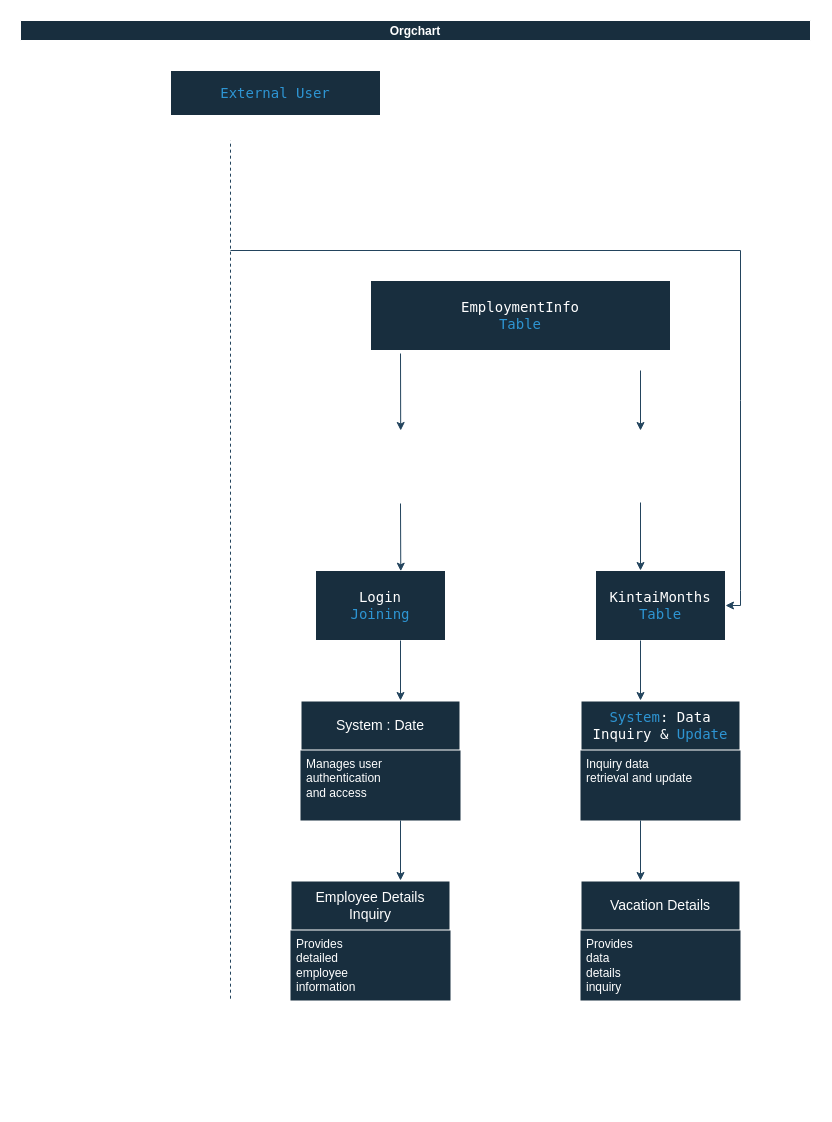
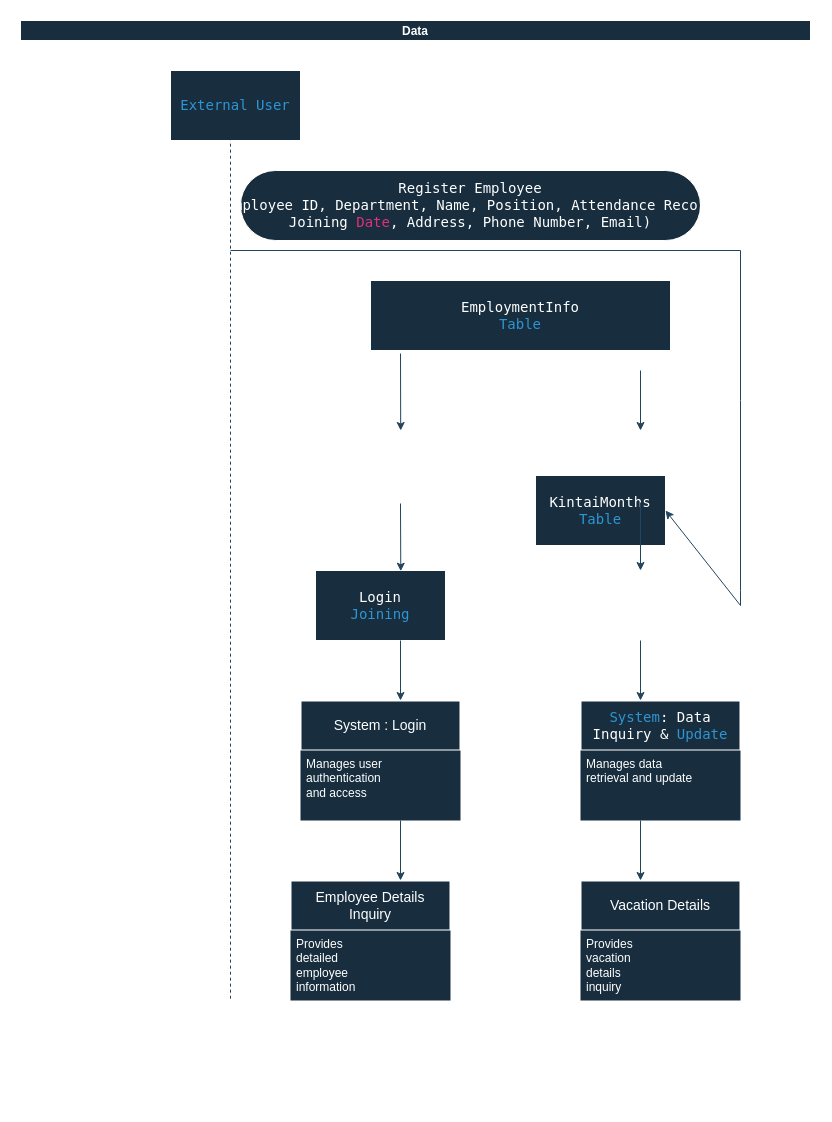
- <mxCell id="2" value="Orgchart" style="swimlane;startSize=20;horizontal=1;containerType=tree;newEdgeStyle={&quot;edgeStyle&quot;:&quot;elbowEdgeStyle&quot;,&quot;startArrow&quot;:&quot;none&quot;,&quot;endArrow&quot;:&quot;none&quot;};strokeColor=#FFFFFF;fontColor=#FFFFFF;fillColor=#182E3E;" vertex="1" parent="1"><mxGeometry x="20" y="20" width="790" height="1080" as="geometry" /></mxCell>
+ <mxCell id="2" value="Data" style="swimlane;startSize=20;horizontal=1;containerType=tree;newEdgeStyle={&quot;edgeStyle&quot;:&quot;elbowEdgeStyle&quot;,&quot;startArrow&quot;:&quot;none&quot;,&quot;endArrow&quot;:&quot;none&quot;};strokeColor=#FFFFFF;fontColor=#FFFFFF;fillColor=#182E3E;" vertex="1" parent="1"><mxGeometry x="20" y="20" width="790" height="1080" as="geometry" /></mxCell>
- <mxCell id="7" value="&lt;span style=&quot;font-family: &amp;quot;Söhne Mono&amp;quot;, Monaco, &amp;quot;Andale Mono&amp;quot;, &amp;quot;Ubuntu Mono&amp;quot;, monospace; font-size: 14px; text-align: left; white-space: pre;&quot;&gt; &lt;/span&gt;&lt;span style=&quot;border: 0px solid rgb(227, 227, 227); box-sizing: border-box; --tw-border-spacing-x: 0; --tw-border-spacing-y: 0; --tw-translate-x: 0; --tw-translate-y: 0; --tw-rotate: 0; --tw-skew-x: 0; --tw-skew-y: 0; --tw-scale-x: 1; --tw-scale-y: 1; --tw-pan-x: ; --tw-pan-y: ; --tw-pinch-zoom: ; --tw-scroll-snap-strictness: proximity; --tw-gradient-from-position: ; --tw-gradient-via-position: ; --tw-gradient-to-position: ; --tw-ordinal: ; --tw-slashed-zero: ; --tw-numeric-figure: ; --tw-numeric-spacing: ; --tw-numeric-fraction: ; --tw-ring-inset: ; --tw-ring-offset-width: 0px; --tw-ring-offset-color: #fff; --tw-ring-color: rgba(69,89,164,.5); --tw-ring-offset-shadow: 0 0 transparent; --tw-ring-shadow: 0 0 transparent; --tw-shadow: 0 0 transparent; --tw-shadow-colored: 0 0 transparent; --tw-blur: ; --tw-brightness: ; --tw-contrast: ; --tw-grayscale: ; --tw-hue-rotate: ; --tw-invert: ; --tw-saturate: ; --tw-sepia: ; --tw-drop-shadow: ; --tw-backdrop-blur: ; --tw-backdrop-brightness: ; --tw-backdrop-contrast: ; --tw-backdrop-grayscale: ; --tw-backdrop-hue-rotate: ; --tw-backdrop-invert: ; --tw-backdrop-opacity: ; --tw-backdrop-saturate: ; --tw-backdrop-sepia: ; --tw-contain-size: ; --tw-contain-layout: ; --tw-contain-paint: ; --tw-contain-style: ; color: rgb(46, 149, 211); font-family: &amp;quot;Söhne Mono&amp;quot;, Monaco, &amp;quot;Andale Mono&amp;quot;, &amp;quot;Ubuntu Mono&amp;quot;, monospace; font-size: 14px; text-align: left; white-space: pre;&quot; class=&quot;hljs-keyword&quot;&gt;External&lt;/span&gt;&lt;span style=&quot;font-family: &amp;quot;Söhne Mono&amp;quot;, Monaco, &amp;quot;Andale Mono&amp;quot;, &amp;quot;Ubuntu Mono&amp;quot;, monospace; font-size: 14px; text-align: left; white-space: pre;&quot;&gt; &lt;/span&gt;&lt;span style=&quot;border: 0px solid rgb(227, 227, 227); box-sizing: border-box; --tw-border-spacing-x: 0; --tw-border-spacing-y: 0; --tw-translate-x: 0; --tw-translate-y: 0; --tw-rotate: 0; --tw-skew-x: 0; --tw-skew-y: 0; --tw-scale-x: 1; --tw-scale-y: 1; --tw-pan-x: ; --tw-pan-y: ; --tw-pinch-zoom: ; --tw-scroll-snap-strictness: proximity; --tw-gradient-from-position: ; --tw-gradient-via-position: ; --tw-gradient-to-position: ; --tw-ordinal: ; --tw-slashed-zero: ; --tw-numeric-figure: ; --tw-numeric-spacing: ; --tw-numeric-fraction: ; --tw-ring-inset: ; --tw-ring-offset-width: 0px; --tw-ring-offset-color: #fff; --tw-ring-color: rgba(69,89,164,.5); --tw-ring-offset-shadow: 0 0 transparent; --tw-ring-shadow: 0 0 transparent; --tw-shadow: 0 0 transparent; --tw-shadow-colored: 0 0 transparent; --tw-blur: ; --tw-brightness: ; --tw-contrast: ; --tw-grayscale: ; --tw-hue-rotate: ; --tw-invert: ; --tw-saturate: ; --tw-sepia: ; --tw-drop-shadow: ; --tw-backdrop-blur: ; --tw-backdrop-brightness: ; --tw-backdrop-contrast: ; --tw-backdrop-grayscale: ; --tw-backdrop-hue-rotate: ; --tw-backdrop-invert: ; --tw-backdrop-opacity: ; --tw-backdrop-saturate: ; --tw-backdrop-sepia: ; --tw-contain-size: ; --tw-contain-layout: ; --tw-contain-paint: ; --tw-contain-style: ; color: rgb(46, 149, 211); font-family: &amp;quot;Söhne Mono&amp;quot;, Monaco, &amp;quot;Andale Mono&amp;quot;, &amp;quot;Ubuntu Mono&amp;quot;, monospace; font-size: 14px; text-align: left; white-space: pre;&quot; class=&quot;hljs-keyword&quot;&gt;User&lt;/span&gt;&lt;span style=&quot;font-family: &amp;quot;Söhne Mono&amp;quot;, Monaco, &amp;quot;Andale Mono&amp;quot;, &amp;quot;Ubuntu Mono&amp;quot;, monospace; font-size: 14px; text-align: left; white-space: pre;&quot;&gt; &lt;/span&gt;" style="whiteSpace=wrap;html=1;align=center;treeFolding=1;treeMoving=1;newEdgeStyle={&quot;edgeStyle&quot;:&quot;elbowEdgeStyle&quot;,&quot;startArrow&quot;:&quot;none&quot;,&quot;endArrow&quot;:&quot;none&quot;};strokeColor=#FFFFFF;fontColor=#FFFFFF;fillColor=#182E3E;" vertex="1" parent="2"><mxGeometry x="150" y="50" width="210" height="45" as="geometry" /></mxCell>
+ <mxCell id="7" value="&lt;span style=&quot;font-family: &amp;quot;Söhne Mono&amp;quot;, Monaco, &amp;quot;Andale Mono&amp;quot;, &amp;quot;Ubuntu Mono&amp;quot;, monospace; font-size: 14px; text-align: left; white-space: pre;&quot;&gt; &lt;/span&gt;&lt;span style=&quot;border: 0px solid rgb(227, 227, 227); box-sizing: border-box; --tw-border-spacing-x: 0; --tw-border-spacing-y: 0; --tw-translate-x: 0; --tw-translate-y: 0; --tw-rotate: 0; --tw-skew-x: 0; --tw-skew-y: 0; --tw-scale-x: 1; --tw-scale-y: 1; --tw-pan-x: ; --tw-pan-y: ; --tw-pinch-zoom: ; --tw-scroll-snap-strictness: proximity; --tw-gradient-from-position: ; --tw-gradient-via-position: ; --tw-gradient-to-position: ; --tw-ordinal: ; --tw-slashed-zero: ; --tw-numeric-figure: ; --tw-numeric-spacing: ; --tw-numeric-fraction: ; --tw-ring-inset: ; --tw-ring-offset-width: 0px; --tw-ring-offset-color: #fff; --tw-ring-color: rgba(69,89,164,.5); --tw-ring-offset-shadow: 0 0 transparent; --tw-ring-shadow: 0 0 transparent; --tw-shadow: 0 0 transparent; --tw-shadow-colored: 0 0 transparent; --tw-blur: ; --tw-brightness: ; --tw-contrast: ; --tw-grayscale: ; --tw-hue-rotate: ; --tw-invert: ; --tw-saturate: ; --tw-sepia: ; --tw-drop-shadow: ; --tw-backdrop-blur: ; --tw-backdrop-brightness: ; --tw-backdrop-contrast: ; --tw-backdrop-grayscale: ; --tw-backdrop-hue-rotate: ; --tw-backdrop-invert: ; --tw-backdrop-opacity: ; --tw-backdrop-saturate: ; --tw-backdrop-sepia: ; --tw-contain-size: ; --tw-contain-layout: ; --tw-contain-paint: ; --tw-contain-style: ; color: rgb(46, 149, 211); font-family: &amp;quot;Söhne Mono&amp;quot;, Monaco, &amp;quot;Andale Mono&amp;quot;, &amp;quot;Ubuntu Mono&amp;quot;, monospace; font-size: 14px; text-align: left; white-space: pre;&quot; class=&quot;hljs-keyword&quot;&gt;External&lt;/span&gt;&lt;span style=&quot;font-family: &amp;quot;Söhne Mono&amp;quot;, Monaco, &amp;quot;Andale Mono&amp;quot;, &amp;quot;Ubuntu Mono&amp;quot;, monospace; font-size: 14px; text-align: left; white-space: pre;&quot;&gt; &lt;/span&gt;&lt;span style=&quot;border: 0px solid rgb(227, 227, 227); box-sizing: border-box; --tw-border-spacing-x: 0; --tw-border-spacing-y: 0; --tw-translate-x: 0; --tw-translate-y: 0; --tw-rotate: 0; --tw-skew-x: 0; --tw-skew-y: 0; --tw-scale-x: 1; --tw-scale-y: 1; --tw-pan-x: ; --tw-pan-y: ; --tw-pinch-zoom: ; --tw-scroll-snap-strictness: proximity; --tw-gradient-from-position: ; --tw-gradient-via-position: ; --tw-gradient-to-position: ; --tw-ordinal: ; --tw-slashed-zero: ; --tw-numeric-figure: ; --tw-numeric-spacing: ; --tw-numeric-fraction: ; --tw-ring-inset: ; --tw-ring-offset-width: 0px; --tw-ring-offset-color: #fff; --tw-ring-color: rgba(69,89,164,.5); --tw-ring-offset-shadow: 0 0 transparent; --tw-ring-shadow: 0 0 transparent; --tw-shadow: 0 0 transparent; --tw-shadow-colored: 0 0 transparent; --tw-blur: ; --tw-brightness: ; --tw-contrast: ; --tw-grayscale: ; --tw-hue-rotate: ; --tw-invert: ; --tw-saturate: ; --tw-sepia: ; --tw-drop-shadow: ; --tw-backdrop-blur: ; --tw-backdrop-brightness: ; --tw-backdrop-contrast: ; --tw-backdrop-grayscale: ; --tw-backdrop-hue-rotate: ; --tw-backdrop-invert: ; --tw-backdrop-opacity: ; --tw-backdrop-saturate: ; --tw-backdrop-sepia: ; --tw-contain-size: ; --tw-contain-layout: ; --tw-contain-paint: ; --tw-contain-style: ; color: rgb(46, 149, 211); font-family: &amp;quot;Söhne Mono&amp;quot;, Monaco, &amp;quot;Andale Mono&amp;quot;, &amp;quot;Ubuntu Mono&amp;quot;, monospace; font-size: 14px; text-align: left; white-space: pre;&quot; class=&quot;hljs-keyword&quot;&gt;User&lt;/span&gt;&lt;span style=&quot;font-family: &amp;quot;Söhne Mono&amp;quot;, Monaco, &amp;quot;Andale Mono&amp;quot;, &amp;quot;Ubuntu Mono&amp;quot;, monospace; font-size: 14px; text-align: left; white-space: pre;&quot;&gt; &lt;/span&gt;" style="whiteSpace=wrap;html=1;align=center;treeFolding=1;treeMoving=1;newEdgeStyle={&quot;edgeStyle&quot;:&quot;elbowEdgeStyle&quot;,&quot;startArrow&quot;:&quot;none&quot;,&quot;endArrow&quot;:&quot;none&quot;};strokeColor=#FFFFFF;fontColor=#FFFFFF;fillColor=#182E3E;" vertex="1" parent="2"><mxGeometry x="150" y="50" width="130" height="70" as="geometry" /></mxCell>
+ <mxCell id="4" value="&lt;span style=&quot;font-family: &amp;quot;Söhne Mono&amp;quot;, Monaco, &amp;quot;Andale Mono&amp;quot;, &amp;quot;Ubuntu Mono&amp;quot;, monospace; font-size: 14px; text-align: left; white-space: pre;&quot;&gt;Register Employee&lt;br&gt;&lt;/span&gt;&lt;span style=&quot;font-family: &amp;quot;Söhne Mono&amp;quot;, Monaco, &amp;quot;Andale Mono&amp;quot;, &amp;quot;Ubuntu Mono&amp;quot;, monospace; font-size: 14px; text-align: left; white-space: pre;&quot;&gt;(Employee ID, Department, Name, Position, Attendance Record,&lt;br&gt;&lt;/span&gt;&lt;span style=&quot;font-family: &amp;quot;Söhne Mono&amp;quot;, Monaco, &amp;quot;Andale Mono&amp;quot;, &amp;quot;Ubuntu Mono&amp;quot;, monospace; font-size: 14px; text-align: left; white-space: pre;&quot;&gt;Joining &lt;/span&gt;&lt;span style=&quot;border: 0px solid rgb(227, 227, 227); box-sizing: border-box; --tw-border-spacing-x: 0; --tw-border-spacing-y: 0; --tw-translate-x: 0; --tw-translate-y: 0; --tw-rotate: 0; --tw-skew-x: 0; --tw-skew-y: 0; --tw-scale-x: 1; --tw-scale-y: 1; --tw-pan-x: ; --tw-pan-y: ; --tw-pinch-zoom: ; --tw-scroll-snap-strictness: proximity; --tw-gradient-from-position: ; --tw-gradient-via-position: ; --tw-gradient-to-position: ; --tw-ordinal: ; --tw-slashed-zero: ; --tw-numeric-figure: ; --tw-numeric-spacing: ; --tw-numeric-fraction: ; --tw-ring-inset: ; --tw-ring-offset-width: 0px; --tw-ring-offset-color: #fff; --tw-ring-color: rgba(69,89,164,.5); --tw-ring-offset-shadow: 0 0 transparent; --tw-ring-shadow: 0 0 transparent; --tw-shadow: 0 0 transparent; --tw-shadow-colored: 0 0 transparent; --tw-blur: ; --tw-brightness: ; --tw-contrast: ; --tw-grayscale: ; --tw-hue-rotate: ; --tw-invert: ; --tw-saturate: ; --tw-sepia: ; --tw-drop-shadow: ; --tw-backdrop-blur: ; --tw-backdrop-brightness: ; --tw-backdrop-contrast: ; --tw-backdrop-grayscale: ; --tw-backdrop-hue-rotate: ; --tw-backdrop-invert: ; --tw-backdrop-opacity: ; --tw-backdrop-saturate: ; --tw-backdrop-sepia: ; --tw-contain-size: ; --tw-contain-layout: ; --tw-contain-paint: ; --tw-contain-style: ; color: rgb(223, 48, 121); font-family: &amp;quot;Söhne Mono&amp;quot;, Monaco, &amp;quot;Andale Mono&amp;quot;, &amp;quot;Ubuntu Mono&amp;quot;, monospace; font-size: 14px; text-align: left; white-space: pre;&quot; class=&quot;hljs-type&quot;&gt;Date&lt;/span&gt;&lt;span style=&quot;font-family: &amp;quot;Söhne Mono&amp;quot;, Monaco, &amp;quot;Andale Mono&amp;quot;, &amp;quot;Ubuntu Mono&amp;quot;, monospace; font-size: 14px; text-align: left; white-space: pre;&quot;&gt;, Address, Phone Number, Email)&lt;/span&gt;" style="whiteSpace=wrap;html=1;rounded=1;arcSize=50;align=center;verticalAlign=middle;strokeWidth=1;autosize=1;spacing=4;treeFolding=1;treeMoving=1;newEdgeStyle={&quot;edgeStyle&quot;:&quot;entityRelationEdgeStyle&quot;,&quot;startArrow&quot;:&quot;none&quot;,&quot;endArrow&quot;:&quot;none&quot;,&quot;segment&quot;:10,&quot;curved&quot;:1,&quot;sourcePerimeterSpacing&quot;:0,&quot;targetPerimeterSpacing&quot;:0};strokeColor=#FFFFFF;fontColor=#FFFFFF;fillColor=#182E3E;" vertex="1" parent="2"><mxGeometry x="220" y="150" width="460" height="70" as="geometry" /></mxCell>
- <mxCell id="5" value="&lt;span style=&quot;font-family: &amp;quot;Söhne Mono&amp;quot;, Monaco, &amp;quot;Andale Mono&amp;quot;, &amp;quot;Ubuntu Mono&amp;quot;, monospace; font-size: 14px; text-align: left; white-space: pre;&quot;&gt;KintaiMonths&lt;/span&gt;&lt;span style=&quot;color: rgb(46, 149, 211); font-family: &amp;quot;Söhne Mono&amp;quot;, Monaco, &amp;quot;Andale Mono&amp;quot;, &amp;quot;Ubuntu Mono&amp;quot;, monospace; font-size: 14px; text-align: left; white-space: pre;&quot;&gt;&lt;br&gt;Table&lt;/span&gt;" style="whiteSpace=wrap;html=1;align=center;treeFolding=1;treeMoving=1;newEdgeStyle={&quot;edgeStyle&quot;:&quot;elbowEdgeStyle&quot;,&quot;startArrow&quot;:&quot;none&quot;,&quot;endArrow&quot;:&quot;none&quot;};strokeColor=#FFFFFF;fontColor=#FFFFFF;fillColor=#182E3E;" vertex="1" parent="2"><mxGeometry x="575" y="550" width="130" height="70" as="geometry" /></mxCell>
+ <mxCell id="5" value="&lt;span style=&quot;font-family: &amp;quot;Söhne Mono&amp;quot;, Monaco, &amp;quot;Andale Mono&amp;quot;, &amp;quot;Ubuntu Mono&amp;quot;, monospace; font-size: 14px; text-align: left; white-space: pre;&quot;&gt;KintaiMonths&lt;/span&gt;&lt;span style=&quot;color: rgb(46, 149, 211); font-family: &amp;quot;Söhne Mono&amp;quot;, Monaco, &amp;quot;Andale Mono&amp;quot;, &amp;quot;Ubuntu Mono&amp;quot;, monospace; font-size: 14px; text-align: left; white-space: pre;&quot;&gt;&lt;br&gt;Table&lt;/span&gt;" style="whiteSpace=wrap;html=1;align=center;treeFolding=1;treeMoving=1;newEdgeStyle={&quot;edgeStyle&quot;:&quot;elbowEdgeStyle&quot;,&quot;startArrow&quot;:&quot;none&quot;,&quot;endArrow&quot;:&quot;none&quot;};strokeColor=#FFFFFF;fontColor=#FFFFFF;fillColor=#182E3E;" vertex="1" parent="2"><mxGeometry x="515" y="455" width="130" height="70" as="geometry" /></mxCell>
- <mxCell id="10" value="System : Date" style="swimlane;childLayout=stackLayout;horizontal=1;startSize=50;horizontalStack=0;rounded=0;fontSize=14;fontStyle=0;strokeWidth=2;resizeParent=0;resizeLast=1;shadow=0;dashed=0;align=center;arcSize=4;whiteSpace=wrap;html=1;strokeColor=#FFFFFF;fontColor=#FFFFFF;fillColor=#182E3E;" vertex="1" parent="2"><mxGeometry x="280" y="680" width="160" height="120" as="geometry" /></mxCell>
+ <mxCell id="10" value="System : Login" style="swimlane;childLayout=stackLayout;horizontal=1;startSize=50;horizontalStack=0;rounded=0;fontSize=14;fontStyle=0;strokeWidth=2;resizeParent=0;resizeLast=1;shadow=0;dashed=0;align=center;arcSize=4;whiteSpace=wrap;html=1;strokeColor=#FFFFFF;fontColor=#FFFFFF;fillColor=#182E3E;" vertex="1" parent="2"><mxGeometry x="280" y="680" width="160" height="120" as="geometry" /></mxCell>
- <mxCell id="9" value="&lt;div&gt;Inquiry data&lt;/div&gt;&lt;div&gt;retrieval and&amp;nbsp;&lt;span style=&quot;background-color: initial;&quot;&gt;update&amp;nbsp; &amp;nbsp; &amp;nbsp;&lt;/span&gt;&lt;/div&gt;" style="align=left;strokeColor=none;fillColor=#182E3E;spacingLeft=4;fontSize=12;verticalAlign=top;resizable=0;rotatable=0;part=1;html=1;fontColor=#FFFFFF;" vertex="1" parent="8"><mxGeometry y="50" width="160" height="70" as="geometry" /></mxCell>
+ <mxCell id="9" value="&lt;div&gt;Manages data&lt;/div&gt;&lt;div&gt;retrieval and&amp;nbsp;&lt;span style=&quot;background-color: initial;&quot;&gt;update&amp;nbsp; &amp;nbsp; &amp;nbsp;&lt;/span&gt;&lt;/div&gt;" style="align=left;strokeColor=none;fillColor=#182E3E;spacingLeft=4;fontSize=12;verticalAlign=top;resizable=0;rotatable=0;part=1;html=1;fontColor=#FFFFFF;" vertex="1" parent="8"><mxGeometry y="50" width="160" height="70" as="geometry" /></mxCell>
- <mxCell id="13" value="&lt;div&gt;Provides&lt;/div&gt;&lt;div&gt;data&lt;/div&gt;&lt;div&gt;details&lt;/div&gt;&lt;div&gt;inquiry&lt;/div&gt;" style="align=left;strokeColor=none;fillColor=#182E3E;spacingLeft=4;fontSize=12;verticalAlign=top;resizable=0;rotatable=0;part=1;html=1;fontColor=#FFFFFF;" vertex="1" parent="12"><mxGeometry y="50" width="160" height="70" as="geometry" /></mxCell>
+ <mxCell id="13" value="&lt;div&gt;Provides&lt;/div&gt;&lt;div&gt;vacation&lt;/div&gt;&lt;div&gt;details&lt;/div&gt;&lt;div&gt;inquiry&lt;/div&gt;" style="align=left;strokeColor=none;fillColor=#182E3E;spacingLeft=4;fontSize=12;verticalAlign=top;resizable=0;rotatable=0;part=1;html=1;fontColor=#FFFFFF;" vertex="1" parent="12"><mxGeometry y="50" width="160" height="70" as="geometry" /></mxCell>
